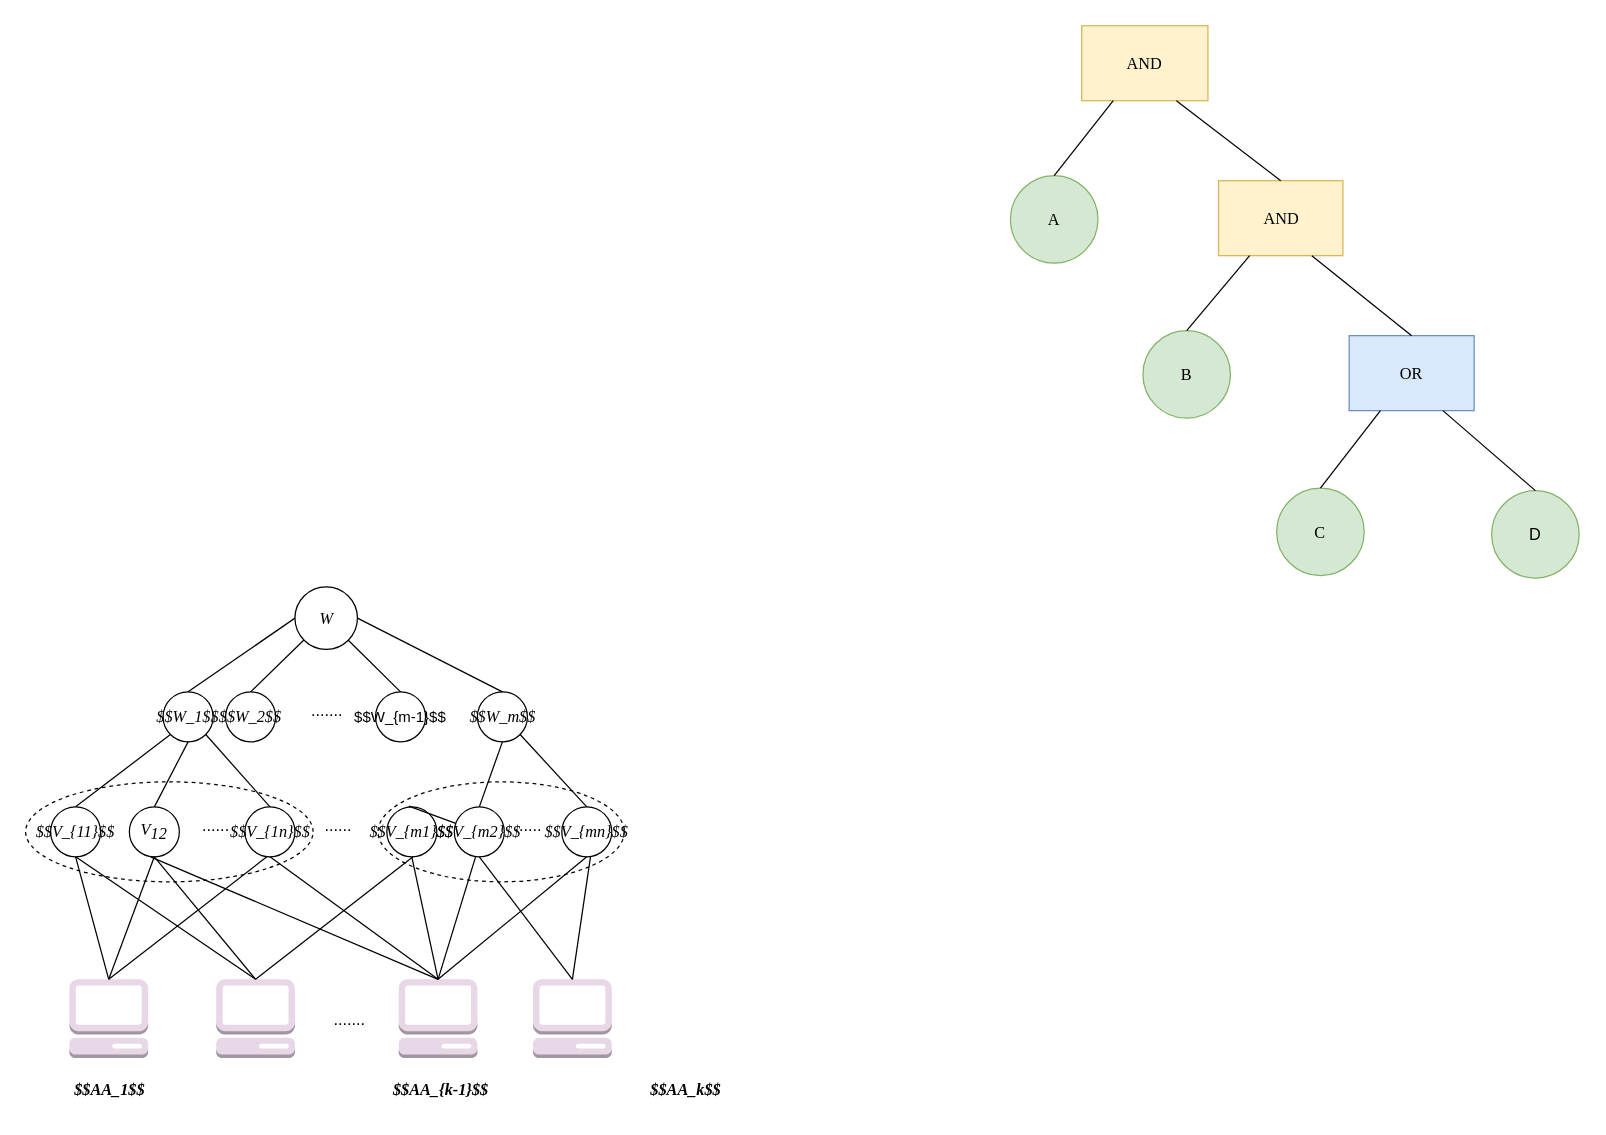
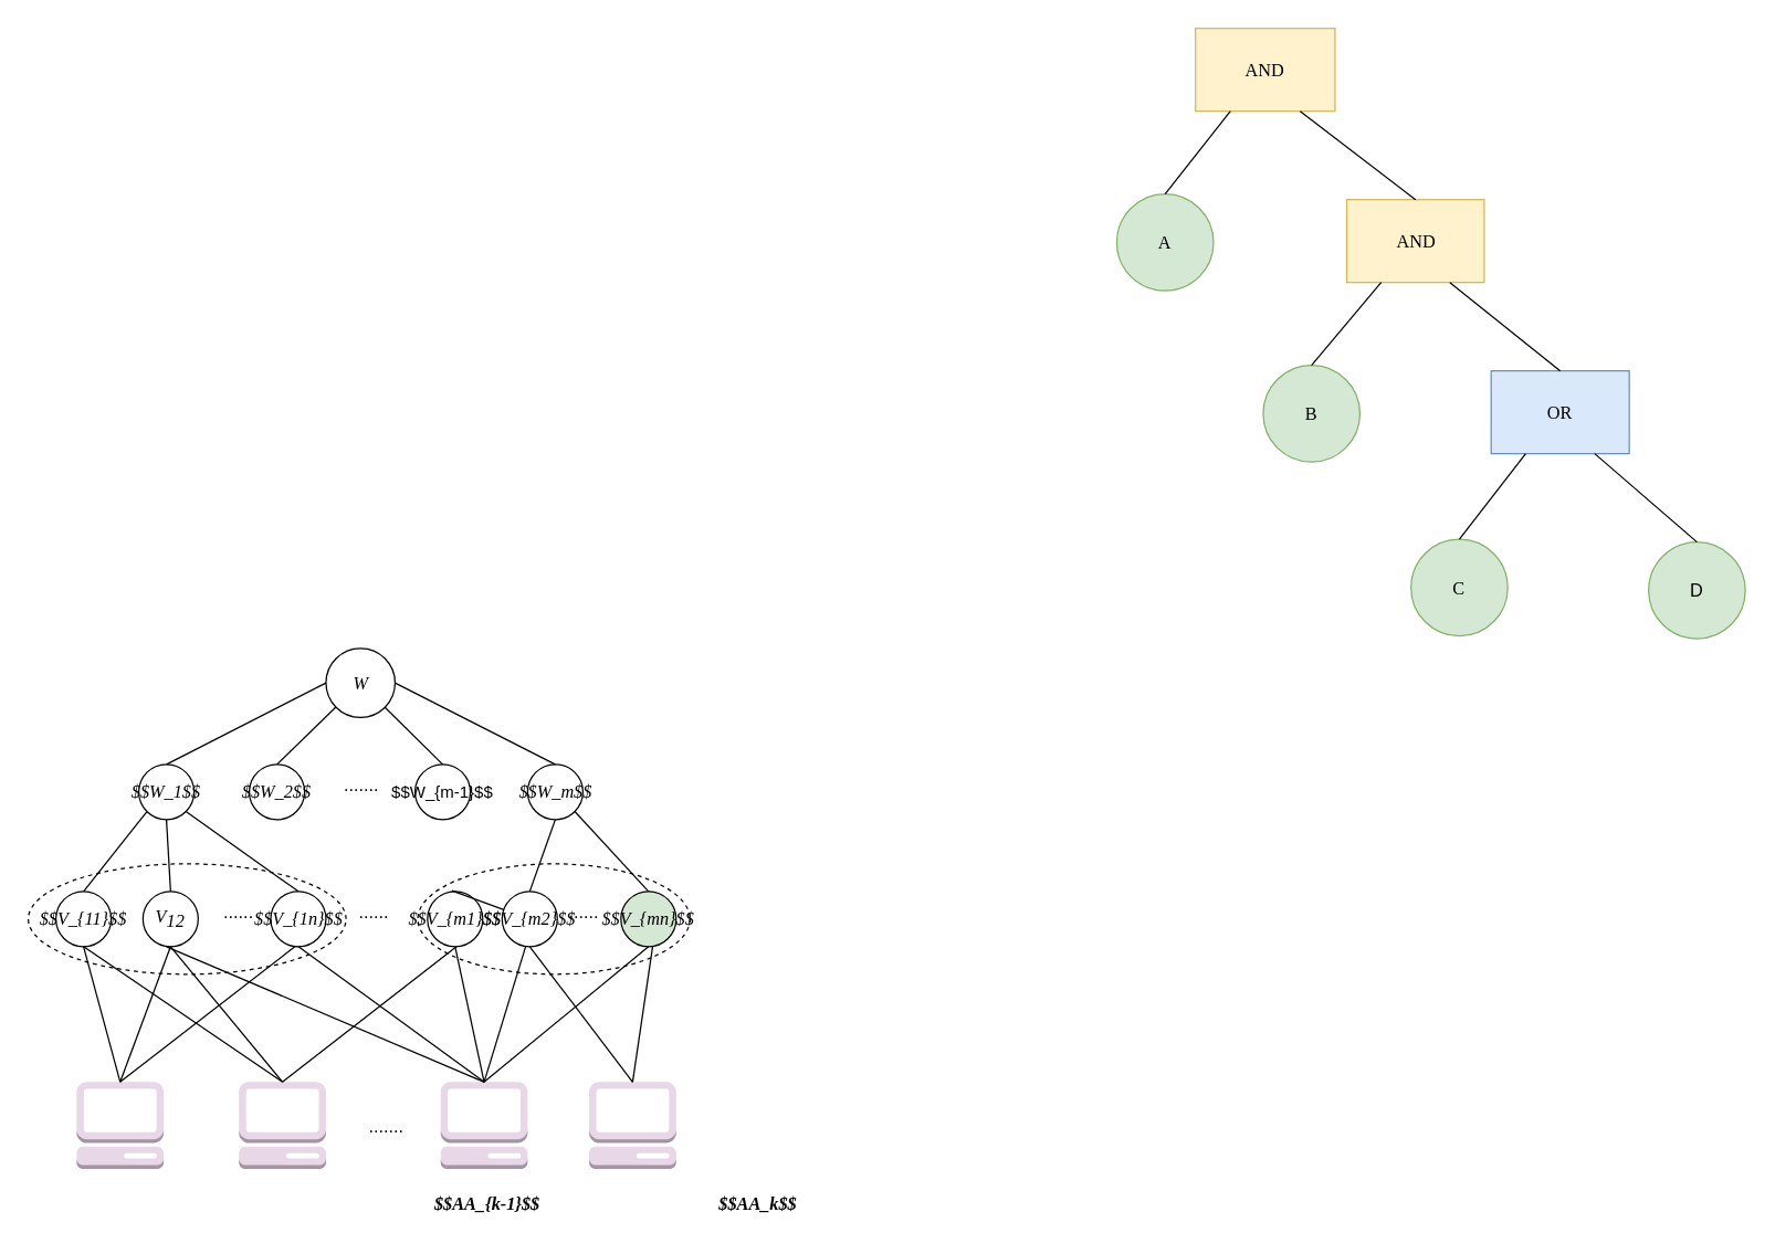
- <mxCell id="9" value="&lt;font face=&quot;Times New Roman&quot;&gt;&lt;i&gt;$$W_1$$&lt;/i&gt;&lt;/font&gt;" style="ellipse;whiteSpace=wrap;html=1;aspect=fixed;fontSize=13;" parent="1" vertex="1"><mxGeometry x="130" y="553" width="40" height="40" as="geometry" /></mxCell>
+ <mxCell id="9" value="&lt;font face=&quot;Times New Roman&quot;&gt;&lt;i&gt;$$W_1$$&lt;/i&gt;&lt;/font&gt;" style="ellipse;whiteSpace=wrap;html=1;aspect=fixed;fontSize=13;" parent="1" vertex="1"><mxGeometry x="100" y="553" width="40" height="40" as="geometry" /></mxCell>
- <mxCell id="13" value="&lt;font face=&quot;Times New Roman&quot;&gt;&lt;i&gt;$$V_{mn}$$&lt;/i&gt;&lt;/font&gt;" style="ellipse;whiteSpace=wrap;html=1;aspect=fixed;fontSize=13;" parent="1" vertex="1"><mxGeometry x="449" y="645" width="40" height="40" as="geometry" /></mxCell>
+ <mxCell id="13" value="&lt;font face=&quot;Times New Roman&quot;&gt;&lt;i&gt;$$V_{mn}$$&lt;/i&gt;&lt;/font&gt;" style="ellipse;whiteSpace=wrap;html=1;aspect=fixed;fontSize=13;fillColor=#d5e8d4;" parent="1" vertex="1"><mxGeometry x="449" y="645" width="40" height="40" as="geometry" /></mxCell>
- <mxCell id="34" value="$$AA_1$$" style="text;html=1;align=center;verticalAlign=middle;resizable=0;points=[];autosize=1;strokeColor=none;fillColor=none;fontFamily=Times New Roman;fontStyle=3;fontSize=13;" parent="1" vertex="1"><mxGeometry x="46.5" y="856" width="80" height="30" as="geometry" /></mxCell>
